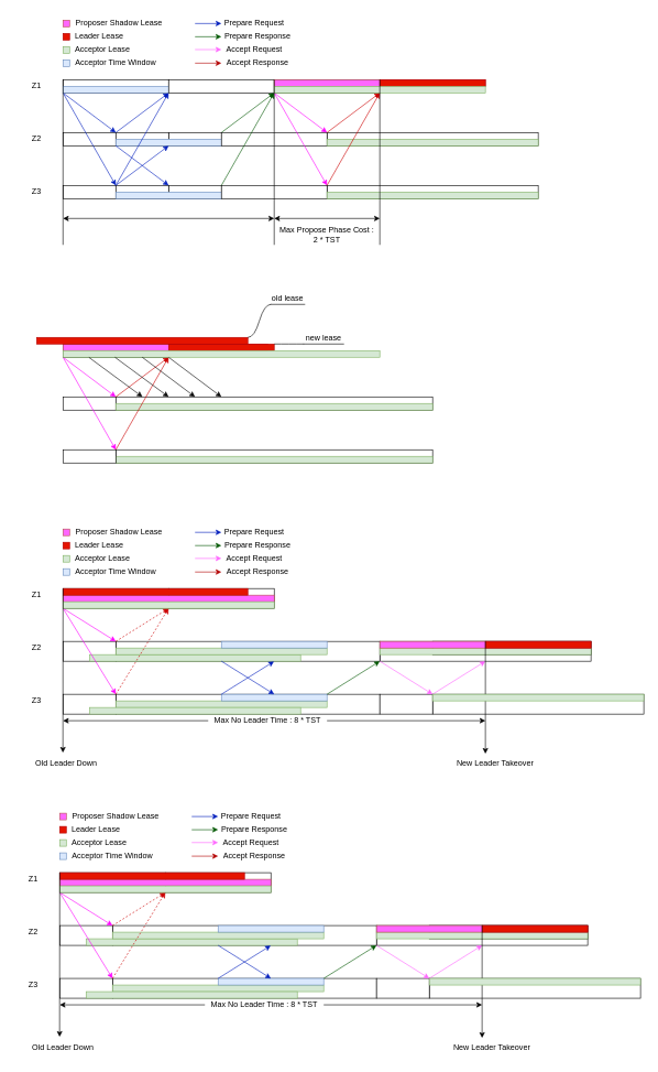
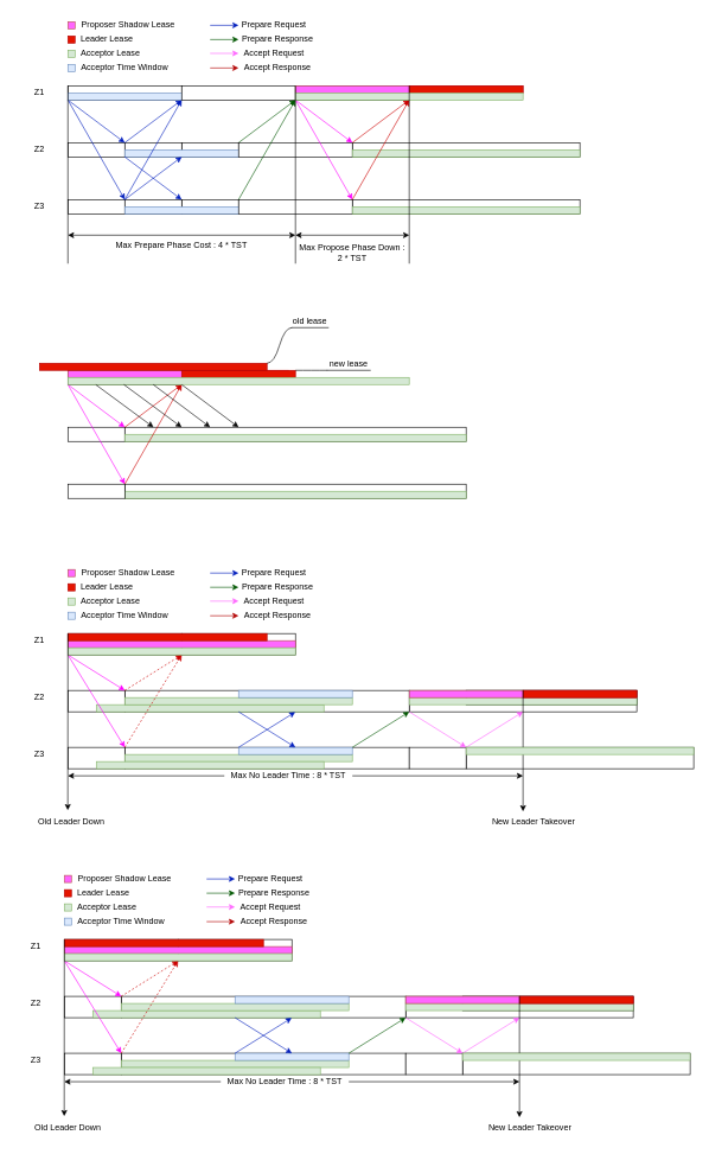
+ <mxCell id="56" value="Max Prepare Phase Cost : 4 * TST" style="text;html=1;strokeColor=none;fillColor=none;align=center;verticalAlign=middle;whiteSpace=wrap;rounded=0;" vertex="1" parent="1"><mxGeometry x="160" y="330" width="190" height="30" as="geometry" /></mxCell>
- <mxCell id="67" value="Max Propose Phase Cost : &lt;br&gt;2 * TST" style="text;html=1;strokeColor=none;fillColor=none;align=center;verticalAlign=middle;whiteSpace=wrap;rounded=0;" vertex="1" parent="1"><mxGeometry x="400" y="340" width="190" height="30" as="geometry" /></mxCell>
+ <mxCell id="67" value="Max Propose Phase Down : &lt;br&gt;2 * TST" style="text;html=1;strokeColor=none;fillColor=none;align=center;verticalAlign=middle;whiteSpace=wrap;rounded=0;" vertex="1" parent="1"><mxGeometry x="400" y="340" width="190" height="30" as="geometry" /></mxCell>
